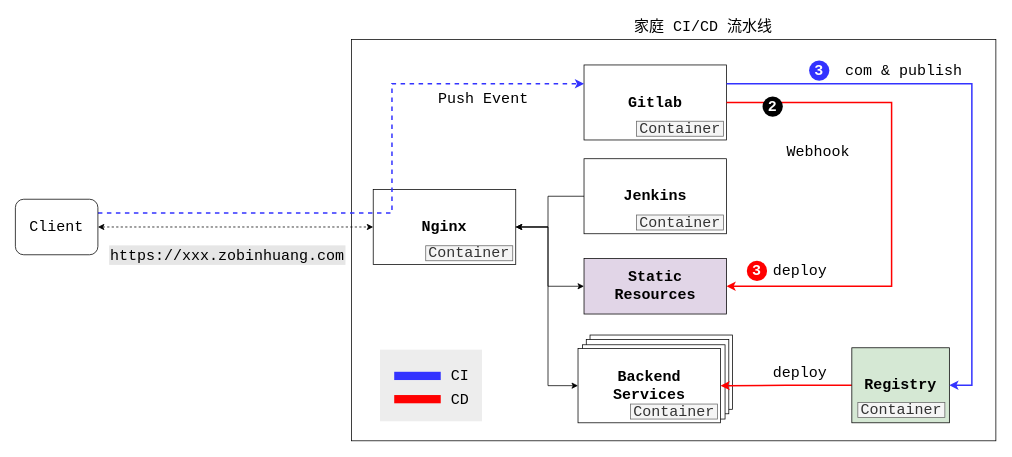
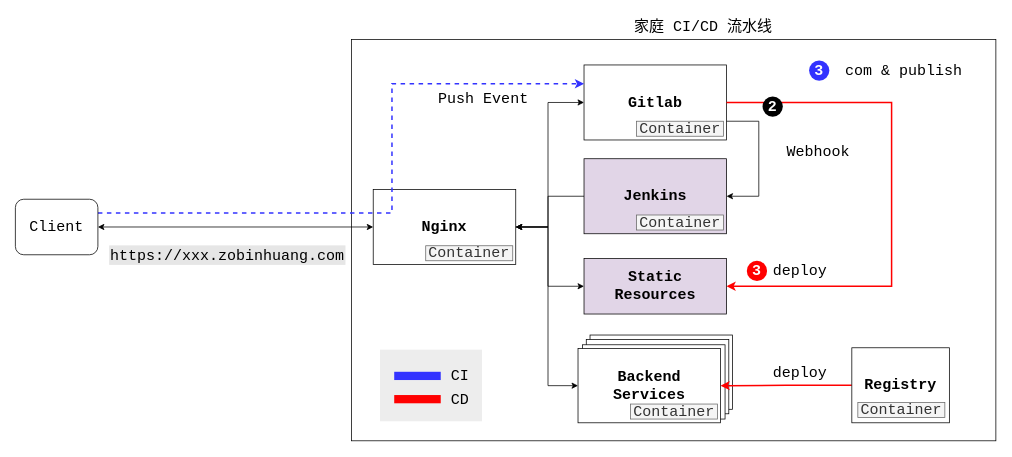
+ <mxCell id="14" style="edgeStyle=orthogonalEdgeStyle;rounded=0;orthogonalLoop=1;jettySize=auto;html=1;entryX=0;entryY=0.5;entryDx=0;entryDy=0;fontFamily=Courier New;fontSize=20;startArrow=classic;startFill=1;exitX=1;exitY=0.5;exitDx=0;exitDy=0;" edge="1" parent="1" source="8" target="11"><mxGeometry relative="1" as="geometry"><mxPoint x="681" y="324.059" as="sourcePoint" /><Array as="points"><mxPoint x="730" y="302" /><mxPoint x="730" y="136" /></Array></mxGeometry></mxCell>
- <mxCell id="37" style="edgeStyle=orthogonalEdgeStyle;rounded=0;orthogonalLoop=1;jettySize=auto;html=1;entryX=1;entryY=0.5;entryDx=0;entryDy=0;fontFamily=Courier New;fontSize=20;fontColor=#000000;startArrow=none;startFill=0;strokeColor=#3333FF;strokeWidth=2;exitX=1;exitY=0.25;exitDx=0;exitDy=0;" edge="1" parent="1" source="11" target="35"><mxGeometry relative="1" as="geometry"><Array as="points"><mxPoint x="1295" y="111" /><mxPoint x="1295" y="513" /></Array></mxGeometry></mxCell>
+ <mxCell id="23" style="edgeStyle=orthogonalEdgeStyle;rounded=0;orthogonalLoop=1;jettySize=auto;html=1;entryX=1;entryY=0.5;entryDx=0;entryDy=0;fontFamily=Courier New;fontSize=20;startArrow=none;startFill=0;strokeColor=#000000;strokeWidth=1;exitX=1;exitY=0.75;exitDx=0;exitDy=0;" edge="1" parent="1" source="11" target="21"><mxGeometry relative="1" as="geometry"><Array as="points"><mxPoint x="1011" y="161" /><mxPoint x="1011" y="261" /></Array></mxGeometry></mxCell>
- <mxCell id="21" value="&lt;font face=&quot;Courier New&quot;&gt;&lt;span style=&quot;font-size: 20px&quot;&gt;&lt;b&gt;Jenkins&lt;/b&gt;&lt;/span&gt;&lt;/font&gt;" style="rounded=0;whiteSpace=wrap;html=1;" vertex="1" parent="20"><mxGeometry width="190" height="100" as="geometry" /></mxCell>
+ <mxCell id="21" value="&lt;font face=&quot;Courier New&quot;&gt;&lt;span style=&quot;font-size: 20px&quot;&gt;&lt;b&gt;Jenkins&lt;/b&gt;&lt;/span&gt;&lt;/font&gt;" style="rounded=0;whiteSpace=wrap;html=1;fillColor=#e1d5e7;" vertex="1" parent="20"><mxGeometry width="190" height="100" as="geometry" /></mxCell>
- <mxCell id="17" style="edgeStyle=orthogonalEdgeStyle;rounded=0;orthogonalLoop=1;jettySize=auto;html=1;fontFamily=Courier New;fontSize=20;startArrow=classic;startFill=1;dashed=1;" edge="1" parent="1" source="19" target="8"><mxGeometry relative="1" as="geometry" /></mxCell>
+ <mxCell id="17" style="edgeStyle=orthogonalEdgeStyle;rounded=0;orthogonalLoop=1;jettySize=auto;html=1;fontFamily=Courier New;fontSize=20;startArrow=classic;startFill=1;" edge="1" parent="1" source="19" target="8"><mxGeometry relative="1" as="geometry" /></mxCell>
- <mxCell id="35" value="&lt;font style=&quot;font-size: 20px&quot; face=&quot;Courier New&quot;&gt;Registry&lt;/font&gt;" style="rounded=0;whiteSpace=wrap;html=1;fontStyle=1;fillColor=#d5e8d4;" vertex="1" parent="1"><mxGeometry x="1135" y="463" width="130" height="100" as="geometry" /></mxCell>
+ <mxCell id="35" value="&lt;font style=&quot;font-size: 20px&quot; face=&quot;Courier New&quot;&gt;Registry&lt;/font&gt;" style="rounded=0;whiteSpace=wrap;html=1;fontStyle=1" vertex="1" parent="1"><mxGeometry x="1135" y="463" width="130" height="100" as="geometry" /></mxCell>
